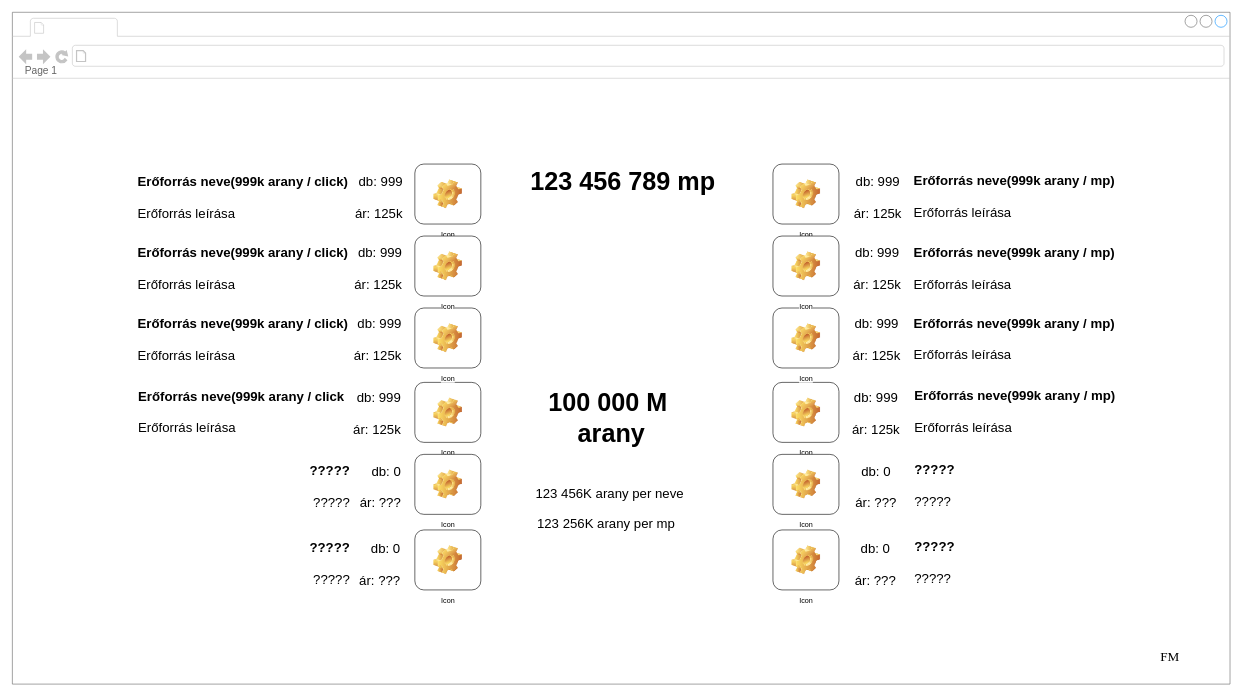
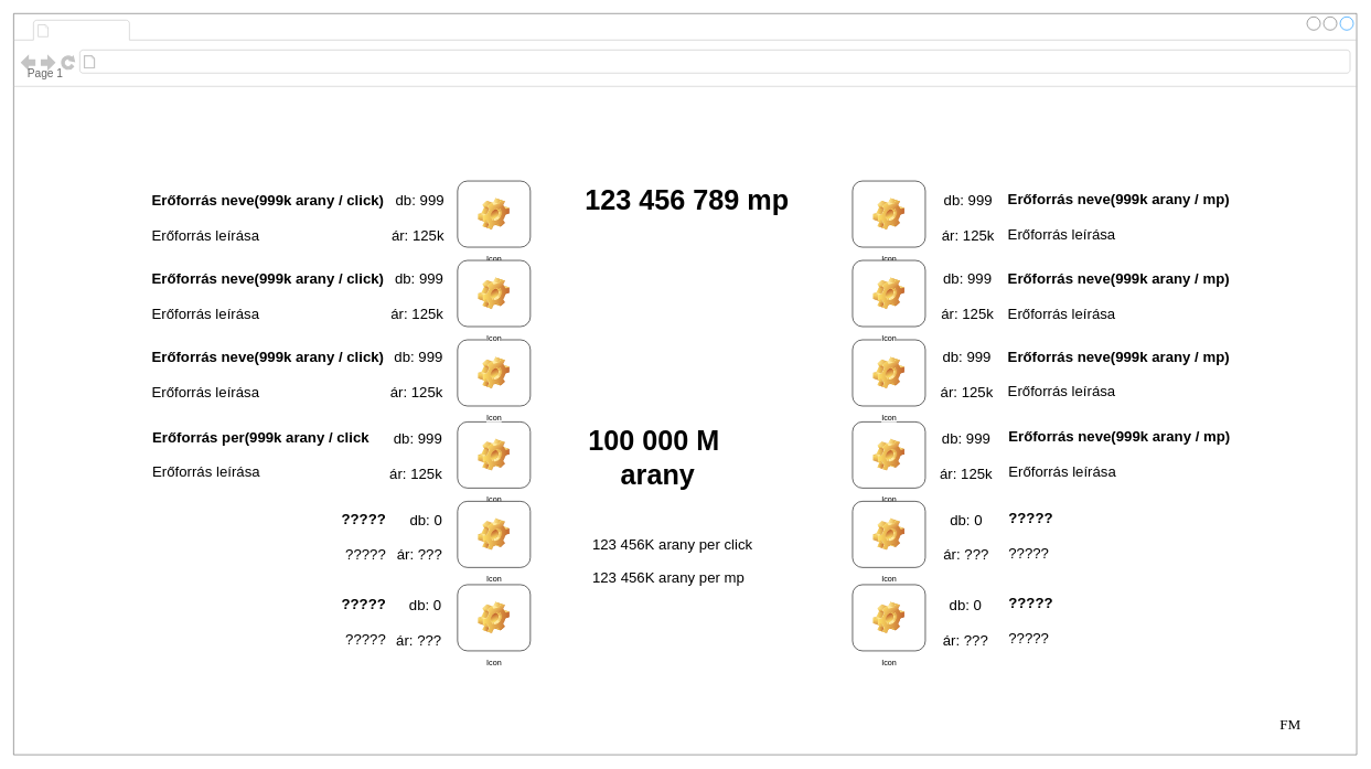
- <mxCell id="3" value="Page 1" style="strokeWidth=1;shadow=0;dashed=0;align=center;html=1;shape=mxgraph.mockup.containers.anchor;fontSize=17;fontColor=#666666;align=left;whiteSpace=wrap;" vertex="1" parent="2"><mxGeometry x="19" y="78" width="170" height="40" as="geometry" /></mxCell>
+ <mxCell id="3" value="Page 1" style="strokeWidth=1;shadow=0;dashed=0;align=center;html=1;shape=mxgraph.mockup.containers.anchor;fontSize=17;fontColor=#666666;align=left;whiteSpace=wrap;" vertex="1" parent="2"><mxGeometry x="19" y="78" width="110" height="26" as="geometry" /></mxCell>
- <mxCell id="41" value="&lt;p style=&quot;line-height: 240%; font-size: 22px;&quot;&gt;&lt;font style=&quot;font-size: 22px;&quot;&gt;&lt;b&gt;Erőforrás neve(999k arany / click&lt;/b&gt;&lt;br&gt;Erőforrás leírása&lt;/font&gt;&lt;/p&gt;" style="text;html=1;strokeColor=none;fillColor=none;align=left;verticalAlign=middle;whiteSpace=wrap;rounded=0;fontSize=14;" vertex="1" parent="1"><mxGeometry x="228" y="642" width="357" height="90" as="geometry" /></mxCell>
+ <mxCell id="41" value="&lt;p style=&quot;line-height: 240%; font-size: 22px;&quot;&gt;&lt;font style=&quot;font-size: 22px;&quot;&gt;&lt;b&gt;Erőforrás per(999k arany / click&lt;/b&gt;&lt;br&gt;Erőforrás leírása&lt;/font&gt;&lt;/p&gt;" style="text;html=1;strokeColor=none;fillColor=none;align=left;verticalAlign=middle;whiteSpace=wrap;rounded=0;fontSize=14;" vertex="1" parent="1"><mxGeometry x="228" y="642" width="357" height="90" as="geometry" /></mxCell>
- <mxCell id="8" value="&lt;font style=&quot;font-size: 42px;&quot;&gt;&lt;b&gt;100 000 M&lt;br&gt;&amp;nbsp;arany&lt;/b&gt;&lt;/font&gt;" style="text;html=1;strokeColor=none;fillColor=none;align=center;verticalAlign=middle;whiteSpace=wrap;rounded=0;fontSize=14;" vertex="1" parent="1"><mxGeometry x="838" y="637" width="350" height="120" as="geometry" /></mxCell>
+ <mxCell id="8" value="&lt;font style=&quot;font-size: 42px;&quot;&gt;&lt;b&gt;100 000 M&lt;br&gt;&amp;nbsp;arany&lt;/b&gt;&lt;/font&gt;" style="text;html=1;strokeColor=none;fillColor=none;align=center;verticalAlign=middle;whiteSpace=wrap;rounded=0;fontSize=14;" vertex="1" parent="1"><mxGeometry x="813" y="632" width="350" height="120" as="geometry" /></mxCell>
- <mxCell id="44" value="&lt;font style=&quot;font-size: 22px;&quot;&gt;&lt;span&gt;123 456K arany per neve&lt;br&gt;&lt;/span&gt;&lt;/font&gt;" style="text;html=1;strokeColor=none;fillColor=none;align=center;verticalAlign=middle;whiteSpace=wrap;rounded=0;fontSize=14;fontStyle=0" vertex="1" parent="1"><mxGeometry x="841" y="763" width="350" height="120" as="geometry" /></mxCell>
+ <mxCell id="44" value="&lt;font style=&quot;font-size: 22px;&quot;&gt;&lt;span&gt;123 456K arany per click&lt;br&gt;&lt;/span&gt;&lt;/font&gt;" style="text;html=1;strokeColor=none;fillColor=none;align=center;verticalAlign=middle;whiteSpace=wrap;rounded=0;fontSize=14;fontStyle=0" vertex="1" parent="1"><mxGeometry x="841" y="763" width="350" height="120" as="geometry" /></mxCell>
- <mxCell id="45" value="&lt;font style=&quot;font-size: 22px;&quot;&gt;123 256K arany per mp&lt;br&gt;&lt;/font&gt;" style="text;html=1;strokeColor=none;fillColor=none;align=center;verticalAlign=middle;whiteSpace=wrap;rounded=0;fontSize=14;fontStyle=0" vertex="1" parent="1"><mxGeometry x="835" y="814" width="350" height="120" as="geometry" /></mxCell>
+ <mxCell id="45" value="&lt;font style=&quot;font-size: 22px;&quot;&gt;123 456K arany per mp&lt;br&gt;&lt;/font&gt;" style="text;html=1;strokeColor=none;fillColor=none;align=center;verticalAlign=middle;whiteSpace=wrap;rounded=0;fontSize=14;fontStyle=0" vertex="1" parent="1"><mxGeometry x="835" y="814" width="350" height="120" as="geometry" /></mxCell>
